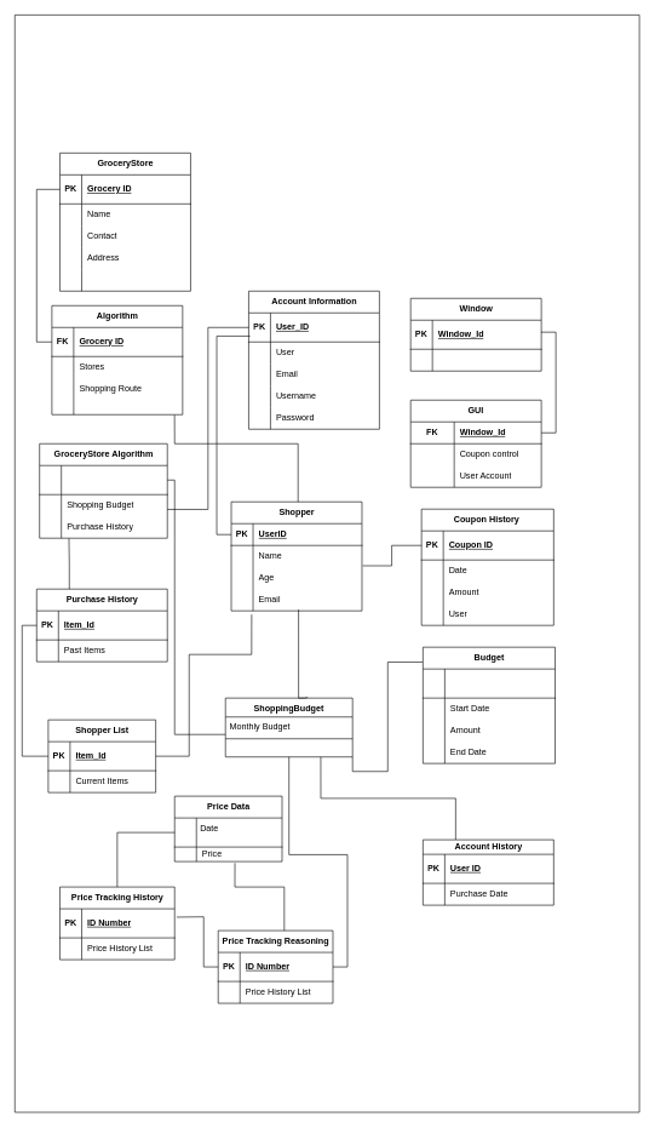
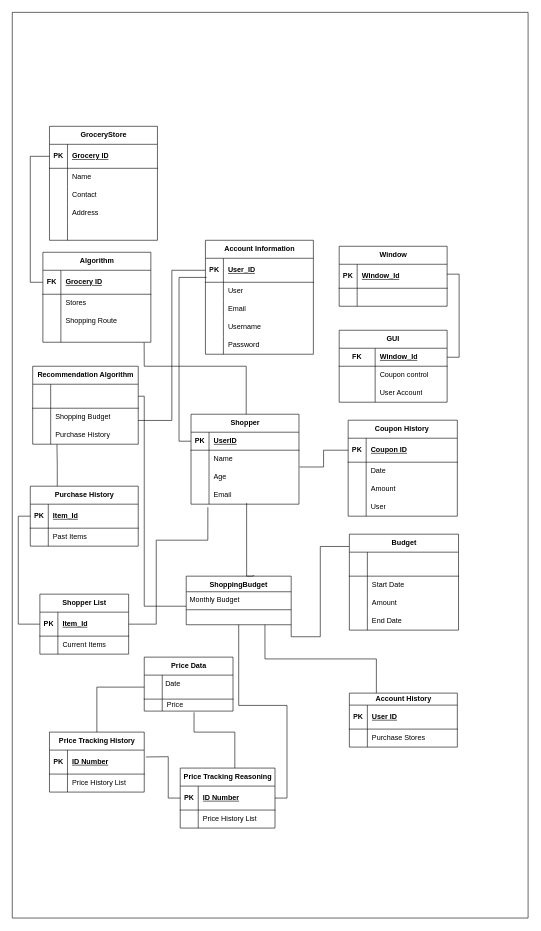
- <mxCell id="15" value="GroceryStore Algorithm" style="shape=table;startSize=30;container=1;collapsible=1;childLayout=tableLayout;fixedRows=1;rowLines=0;fontStyle=1;align=center;resizeLast=1;html=1;" vertex="1" parent="3"><mxGeometry x="34" y="590" width="176" height="130" as="geometry" /></mxCell>
+ <mxCell id="15" value="Recommendation Algorithm" style="shape=table;startSize=30;container=1;collapsible=1;childLayout=tableLayout;fixedRows=1;rowLines=0;fontStyle=1;align=center;resizeLast=1;html=1;" vertex="1" parent="3"><mxGeometry x="34" y="590" width="176" height="130" as="geometry" /></mxCell>
- <mxCell id="182" value="Purchase Date&amp;nbsp;" style="shape=partialRectangle;connectable=0;fillColor=none;top=0;left=0;bottom=0;right=0;align=left;spacingLeft=6;overflow=hidden;whiteSpace=wrap;html=1;" vertex="1" parent="180"><mxGeometry x="30" width="150" height="30" as="geometry"><mxRectangle width="150" height="30" as="alternateBounds" /></mxGeometry></mxCell>
+ <mxCell id="182" value="Purchase Stores&amp;nbsp;" style="shape=partialRectangle;connectable=0;fillColor=none;top=0;left=0;bottom=0;right=0;align=left;spacingLeft=6;overflow=hidden;whiteSpace=wrap;html=1;" vertex="1" parent="180"><mxGeometry x="30" width="150" height="30" as="geometry"><mxRectangle width="150" height="30" as="alternateBounds" /></mxGeometry></mxCell>
